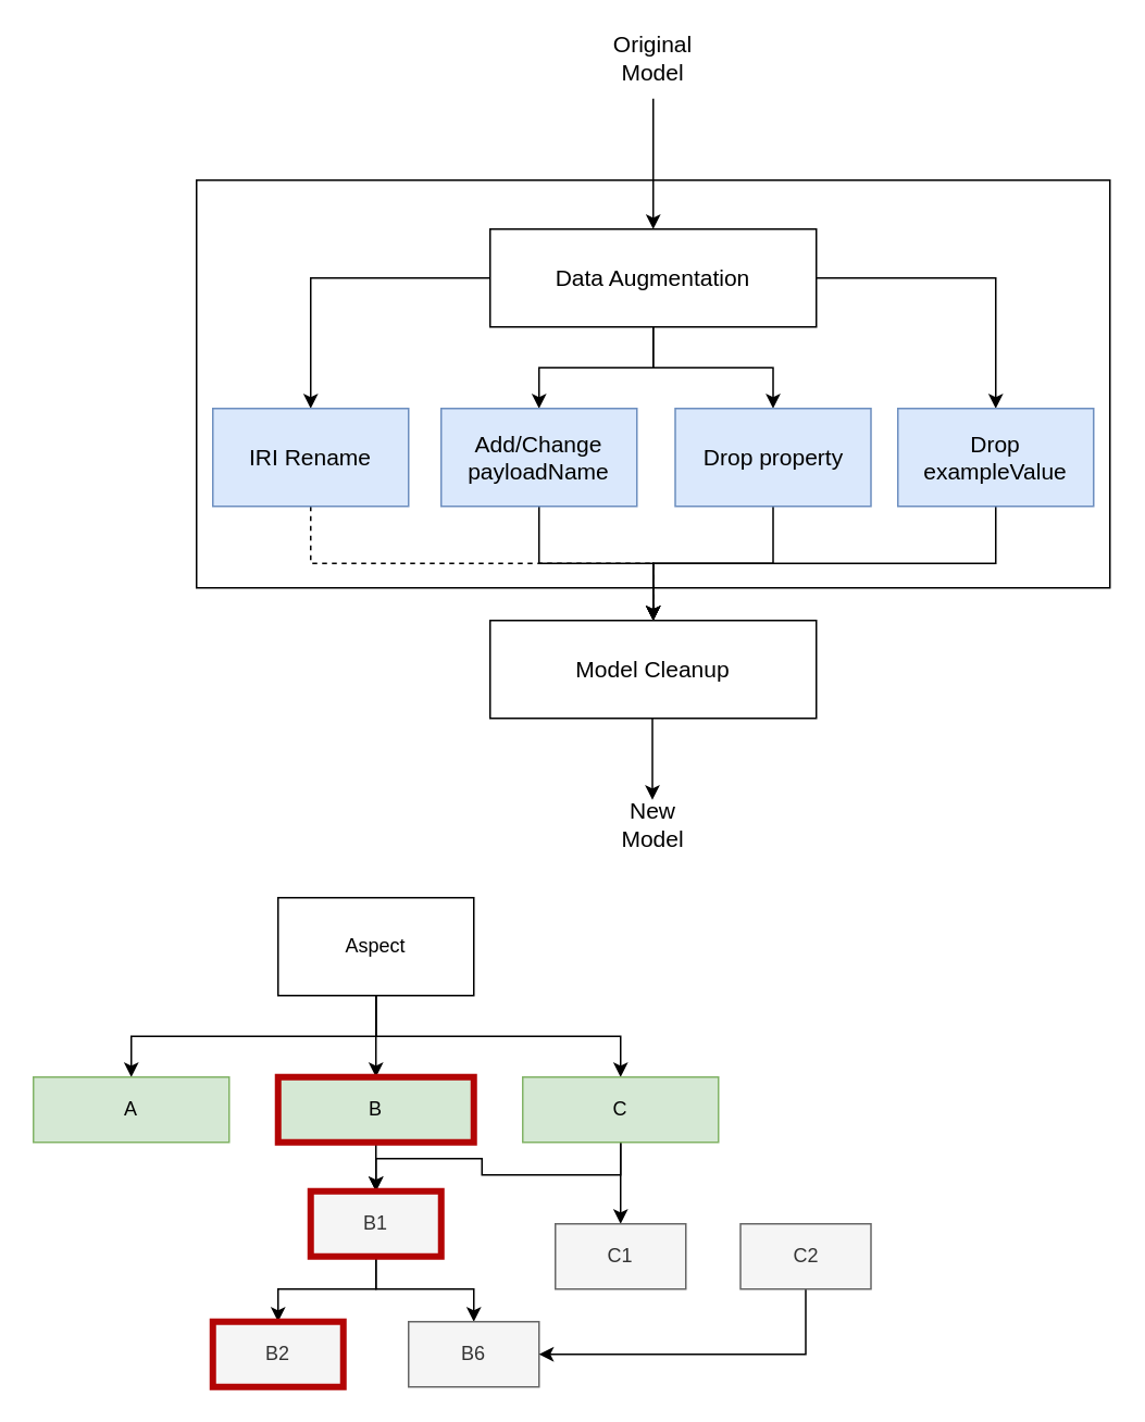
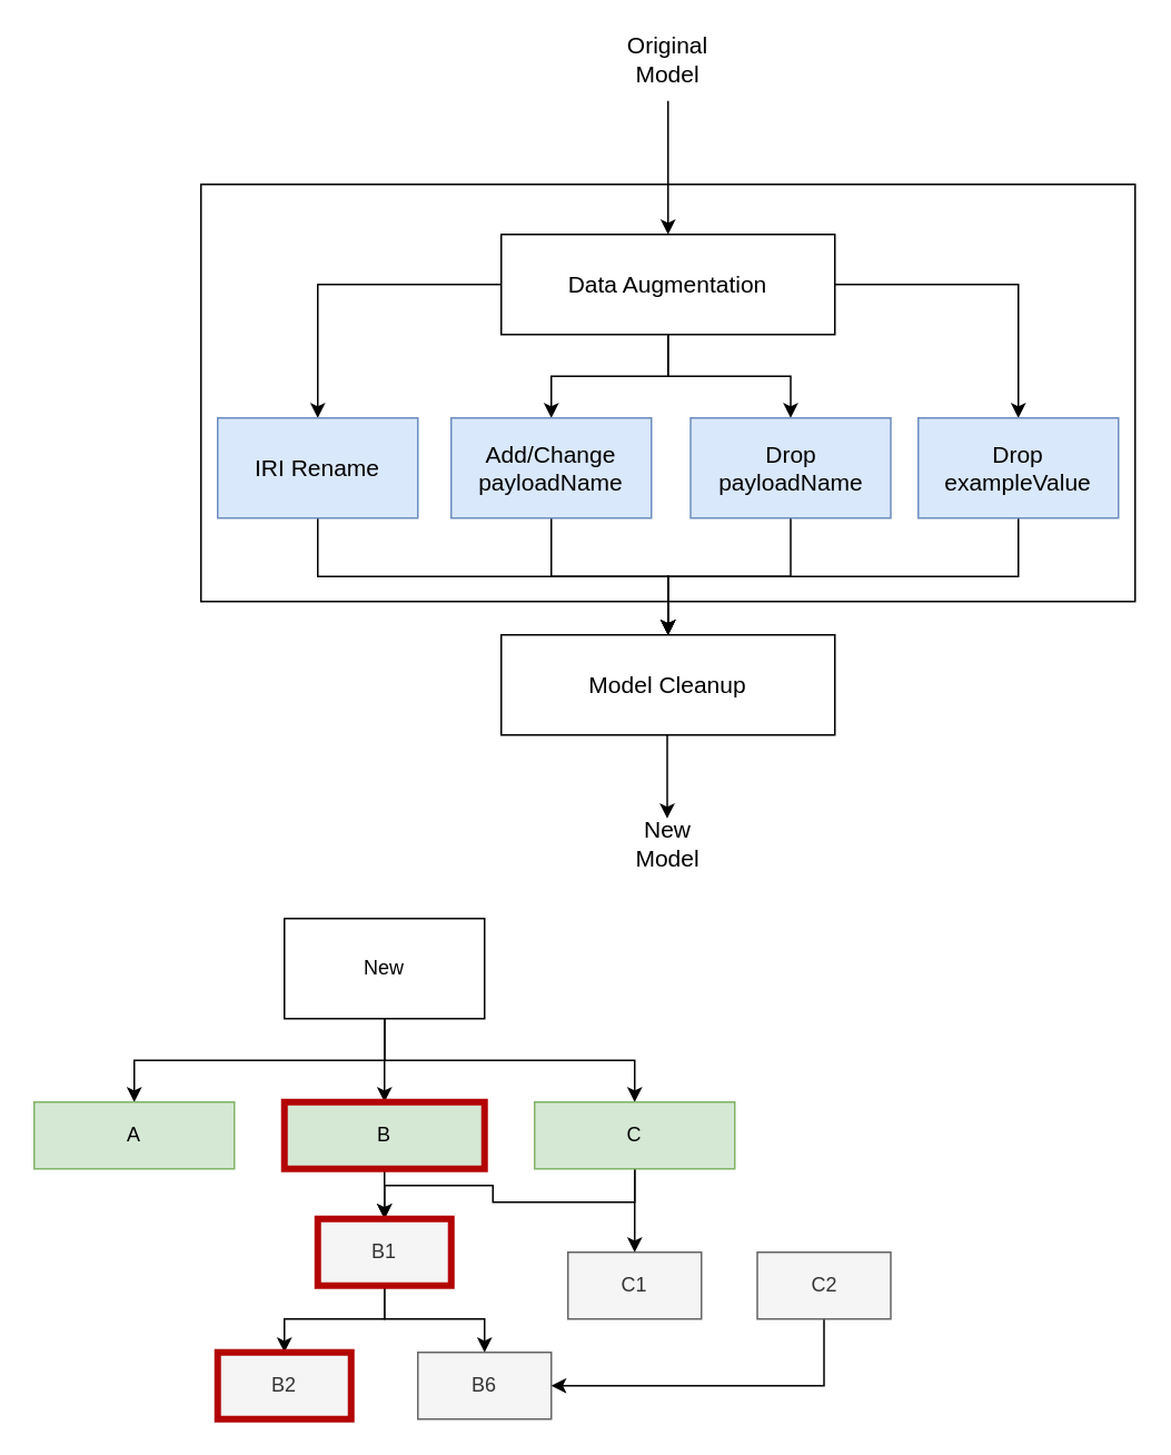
- <mxCell id="13" value="Drop property" style="rounded=0;whiteSpace=wrap;html=1;fillColor=#dae8fc;strokeColor=#6c8ebf;fontSize=14;" vertex="1" parent="1"><mxGeometry x="413.5" y="250" width="120" height="60" as="geometry" /></mxCell>
+ <mxCell id="13" value="Drop payloadName" style="rounded=0;whiteSpace=wrap;html=1;fillColor=#dae8fc;strokeColor=#6c8ebf;fontSize=14;" vertex="1" parent="1"><mxGeometry x="413.5" y="250" width="120" height="60" as="geometry" /></mxCell>
- <mxCell id="8" style="edgeStyle=orthogonalEdgeStyle;rounded=0;orthogonalLoop=1;jettySize=auto;html=1;exitX=0.5;exitY=1;exitDx=0;exitDy=0;entryX=0.5;entryY=0;entryDx=0;entryDy=0;dashed=1;" edge="1" parent="1" source="9" target="16"><mxGeometry relative="1" as="geometry"><mxPoint x="410" y="380" as="targetPoint" /></mxGeometry></mxCell>
+ <mxCell id="8" style="edgeStyle=orthogonalEdgeStyle;rounded=0;orthogonalLoop=1;jettySize=auto;html=1;exitX=0.5;exitY=1;exitDx=0;exitDy=0;entryX=0.5;entryY=0;entryDx=0;entryDy=0;" edge="1" parent="1" source="9" target="16"><mxGeometry relative="1" as="geometry"><mxPoint x="410" y="380" as="targetPoint" /></mxGeometry></mxCell>
- <mxCell id="24" value="Aspect" style="rounded=0;whiteSpace=wrap;html=1;" vertex="1" parent="1"><mxGeometry x="170" y="550" width="120" height="60" as="geometry" /></mxCell>
+ <mxCell id="24" value="New" style="rounded=0;whiteSpace=wrap;html=1;" vertex="1" parent="1"><mxGeometry x="170" y="550" width="120" height="60" as="geometry" /></mxCell>
